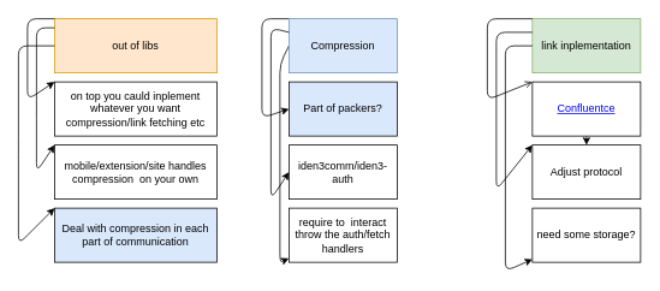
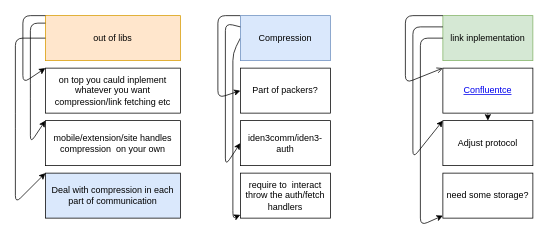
- <mxCell id="10" value="Part of packers?" style="rounded=0;whiteSpace=wrap;html=1;fillColor=#dae8fc;" vertex="1" parent="1"><mxGeometry x="320" y="90" width="120" height="60" as="geometry" /></mxCell>
+ <mxCell id="10" value="Part of packers?" style="rounded=0;whiteSpace=wrap;html=1;" vertex="1" parent="1"><mxGeometry x="320" y="90" width="120" height="60" as="geometry" /></mxCell>
